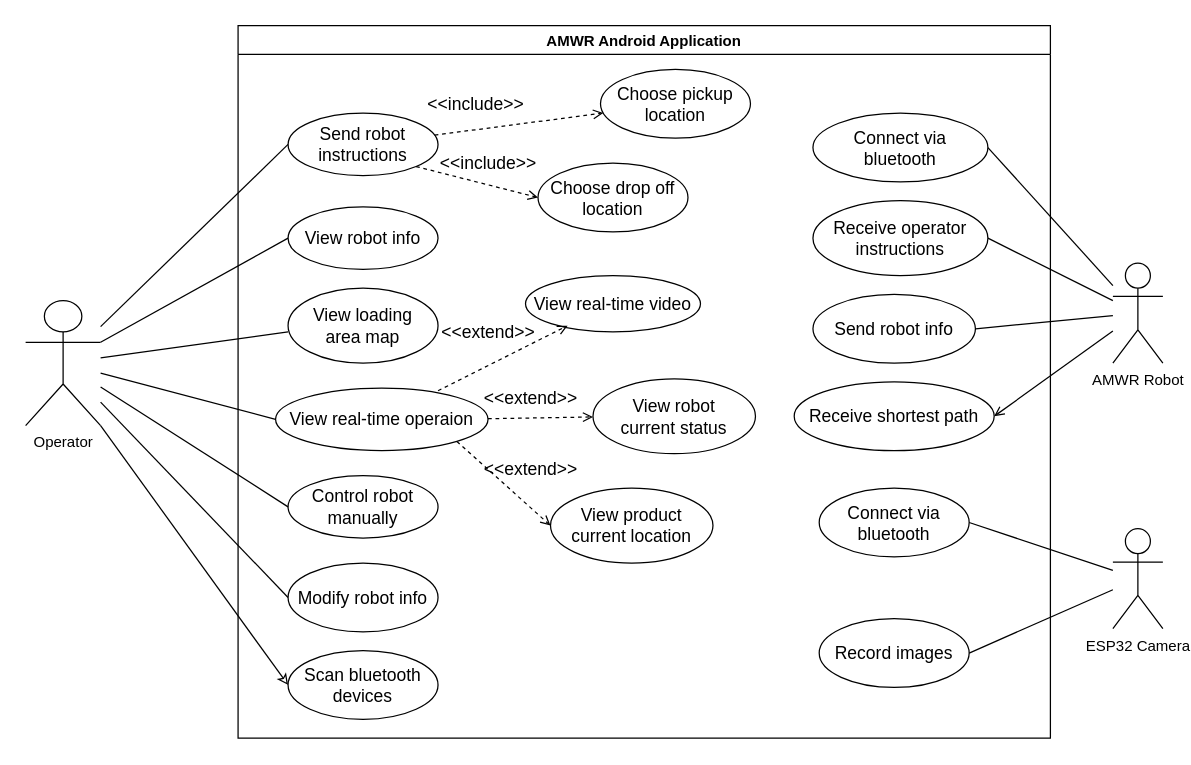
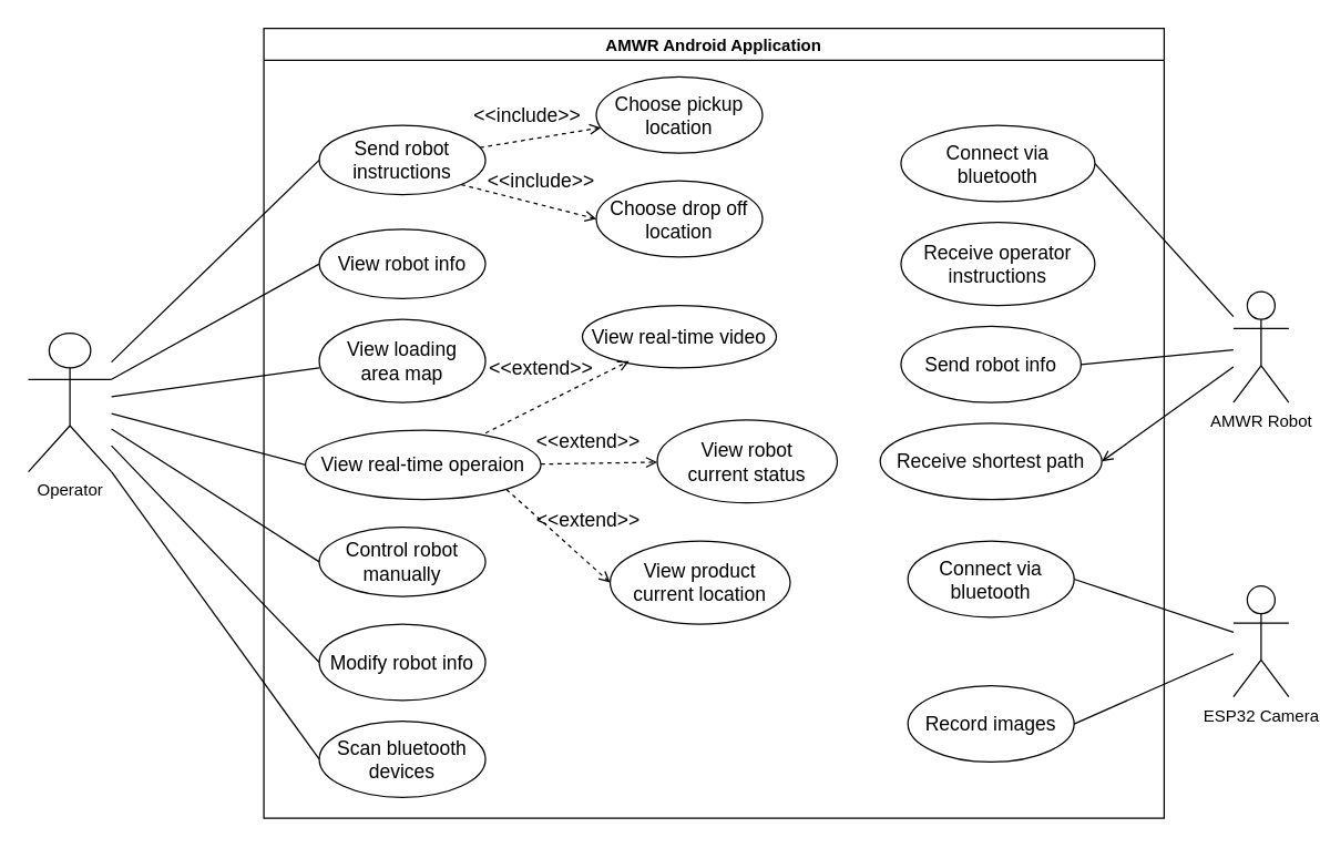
- <mxCell id="25" value="&lt;div style=&quot;font-size: 14px;&quot;&gt;&lt;font style=&quot;font-size: 14px;&quot;&gt;Choose pickup&lt;/font&gt;&lt;/div&gt;&lt;div style=&quot;font-size: 14px;&quot;&gt;&lt;font style=&quot;font-size: 14px;&quot;&gt;location&lt;br&gt;&lt;/font&gt;&lt;/div&gt;" style="ellipse;whiteSpace=wrap;html=1;" parent="2" vertex="1"><mxGeometry x="290" y="35" width="120" height="55" as="geometry" /></mxCell>
+ <mxCell id="25" value="&lt;div style=&quot;font-size: 14px;&quot;&gt;&lt;font style=&quot;font-size: 14px;&quot;&gt;Choose pickup&lt;/font&gt;&lt;/div&gt;&lt;div style=&quot;font-size: 14px;&quot;&gt;&lt;font style=&quot;font-size: 14px;&quot;&gt;location&lt;br&gt;&lt;/font&gt;&lt;/div&gt;" style="ellipse;whiteSpace=wrap;html=1;" parent="2" vertex="1"><mxGeometry x="240" y="35" width="120" height="55" as="geometry" /></mxCell>
- <mxCell id="38" style="edgeStyle=none;rounded=0;orthogonalLoop=1;jettySize=auto;html=1;entryX=1;entryY=0.5;entryDx=0;entryDy=0;fontFamily=Helvetica;fontSize=14;endArrow=none;endFill=0;" parent="1" source="41" target="10" edge="1"><mxGeometry relative="1" as="geometry"><mxPoint x="730" y="250" as="sourcePoint" /></mxGeometry></mxCell>
- <mxCell id="33" style="rounded=0;orthogonalLoop=1;jettySize=auto;html=1;entryX=0;entryY=0.5;entryDx=0;entryDy=0;fontSize=14;endArrow=classic;endFill=0;exitX=1;exitY=1;exitDx=0;exitDy=0;exitPerimeter=0;" parent="1" source="34" target="31" edge="1"><mxGeometry relative="1" as="geometry"><mxPoint x="90" y="390" as="sourcePoint" /></mxGeometry></mxCell>
+ <mxCell id="33" style="rounded=0;orthogonalLoop=1;jettySize=auto;html=1;entryX=0;entryY=0.5;entryDx=0;entryDy=0;fontSize=14;endArrow=none;endFill=0;exitX=1;exitY=1;exitDx=0;exitDy=0;exitPerimeter=0;" parent="1" source="34" target="31" edge="1"><mxGeometry relative="1" as="geometry"><mxPoint x="90" y="390" as="sourcePoint" /></mxGeometry></mxCell>
